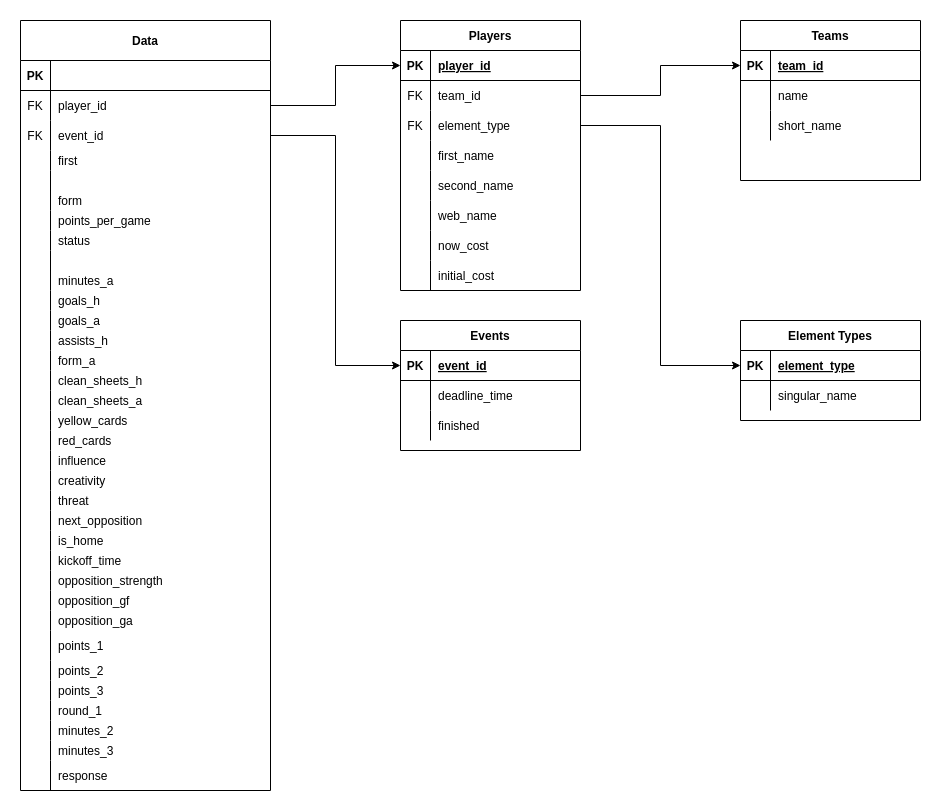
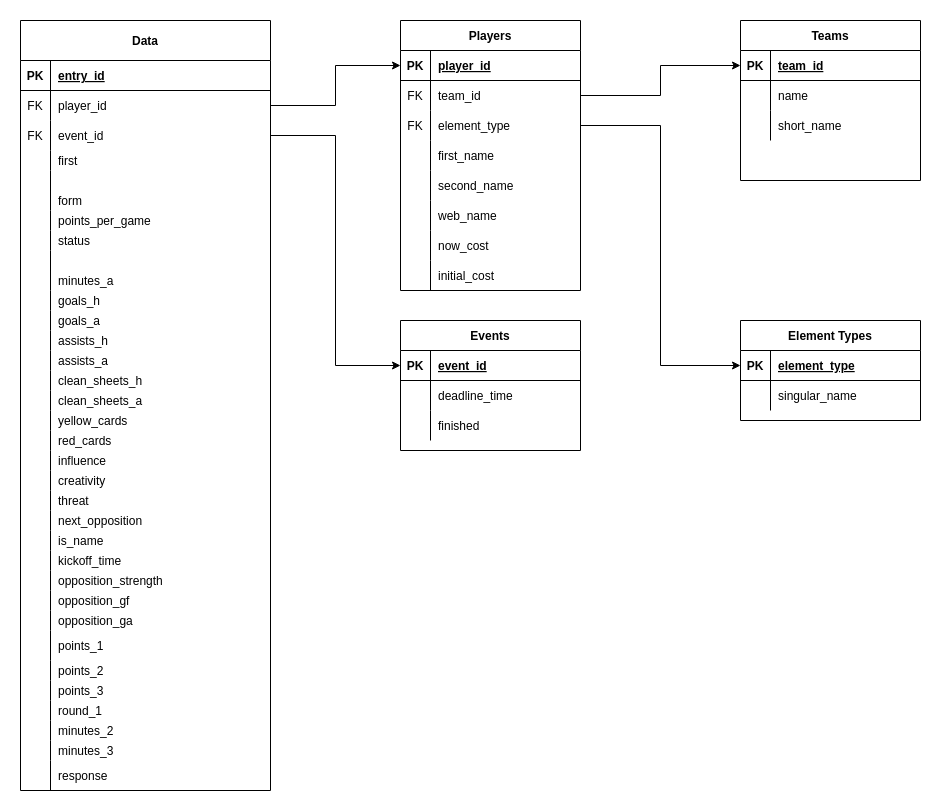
+ <mxCell id="5" value="entry_id" style="shape=partialRectangle;connectable=0;fillColor=none;top=0;left=0;bottom=0;right=0;align=left;spacingLeft=6;fontStyle=5;overflow=hidden;" parent="3" vertex="1"><mxGeometry x="30" width="220" height="30" as="geometry" /></mxCell>
- <mxCell id="42" value="form_a" style="shape=partialRectangle;connectable=0;fillColor=none;top=0;left=0;bottom=0;right=0;align=left;spacingLeft=6;overflow=hidden;" parent="40" vertex="1"><mxGeometry x="30" width="220" height="20" as="geometry" /></mxCell>
+ <mxCell id="42" value="assists_a" style="shape=partialRectangle;connectable=0;fillColor=none;top=0;left=0;bottom=0;right=0;align=left;spacingLeft=6;overflow=hidden;" parent="40" vertex="1"><mxGeometry x="30" width="220" height="20" as="geometry" /></mxCell>
- <mxCell id="69" value="is_home" style="shape=partialRectangle;connectable=0;fillColor=none;top=0;left=0;bottom=0;right=0;align=left;spacingLeft=6;overflow=hidden;" parent="67" vertex="1"><mxGeometry x="30" width="220" height="20" as="geometry" /></mxCell>
+ <mxCell id="69" value="is_name" style="shape=partialRectangle;connectable=0;fillColor=none;top=0;left=0;bottom=0;right=0;align=left;spacingLeft=6;overflow=hidden;" parent="67" vertex="1"><mxGeometry x="30" width="220" height="20" as="geometry" /></mxCell>
